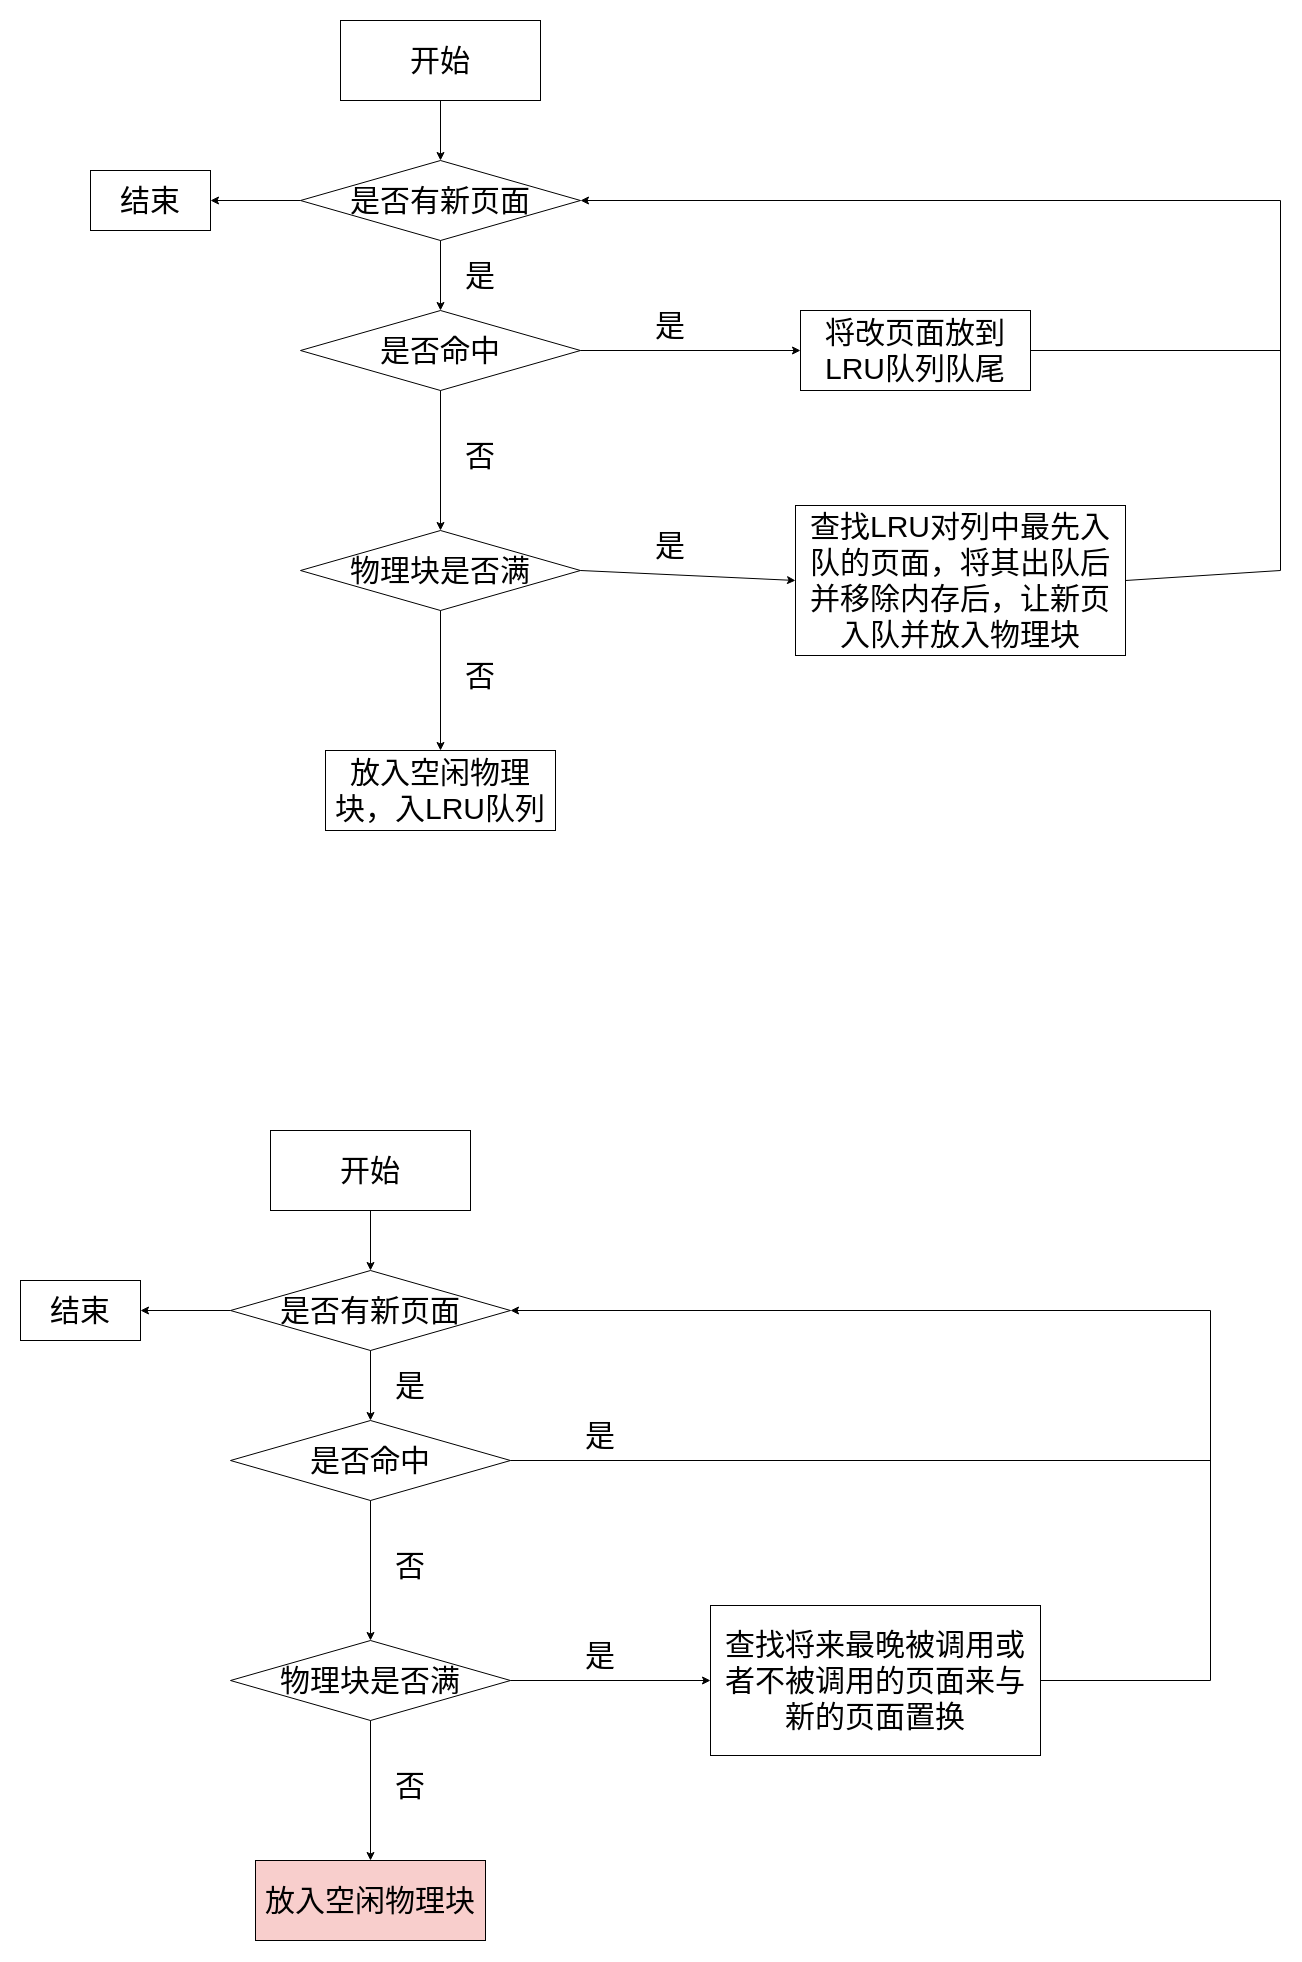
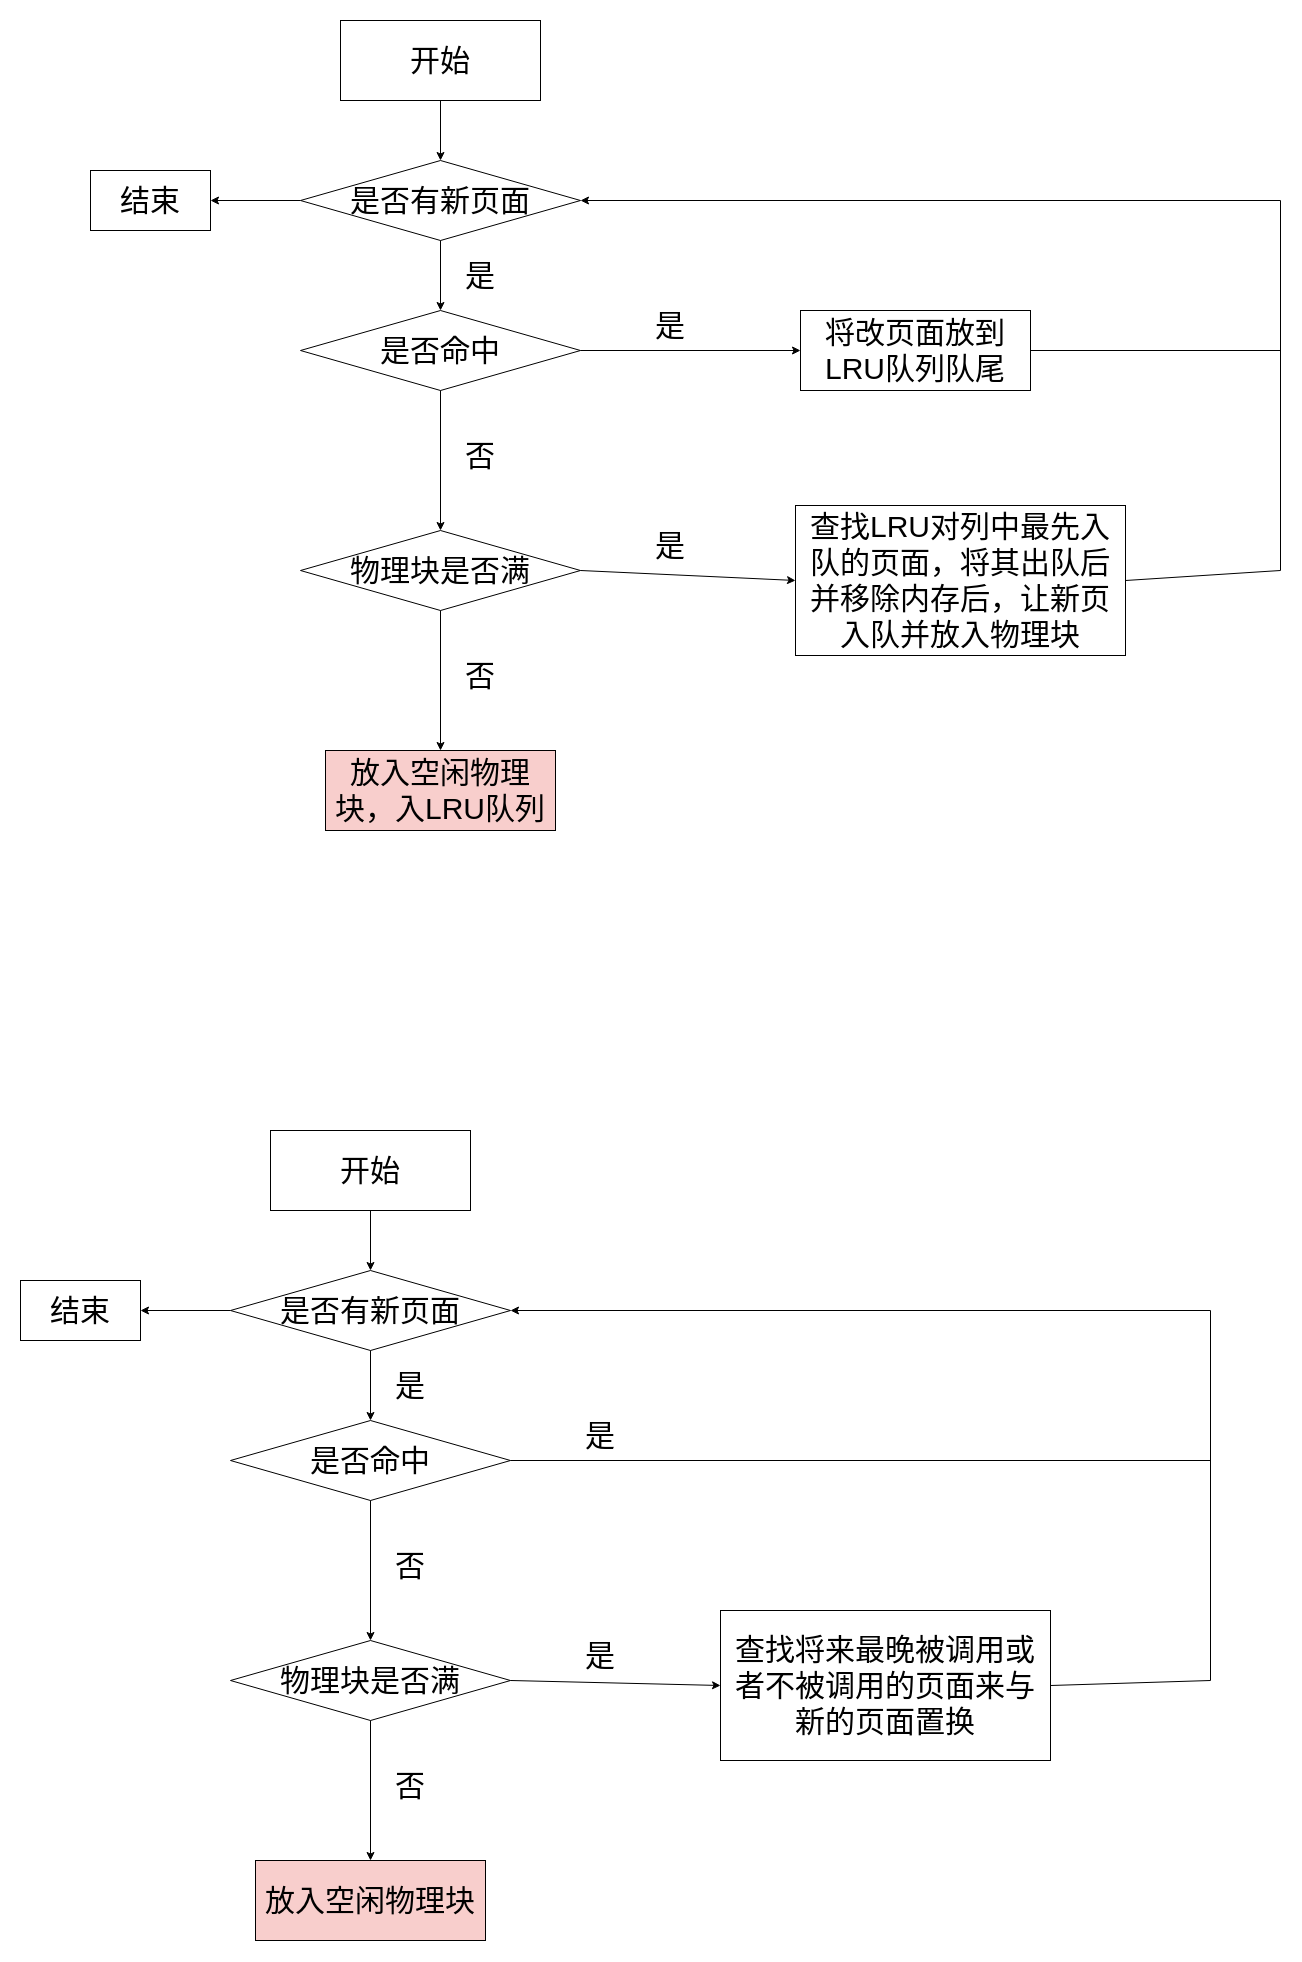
- <mxCell id="6" value="放入空闲物理块，入LRU队列" style="rounded=0;whiteSpace=wrap;html=1;fontSize=30;" vertex="1" parent="1"><mxGeometry x="325" y="750" width="230" height="80" as="geometry" /></mxCell>
+ <mxCell id="6" value="放入空闲物理块，入LRU队列" style="rounded=0;whiteSpace=wrap;html=1;fontSize=30;fillColor=#f8cecc;" vertex="1" parent="1"><mxGeometry x="325" y="750" width="230" height="80" as="geometry" /></mxCell>
- <mxCell id="32" value="查找将来最晚被调用或者不被调用的页面来与新的页面置换" style="rounded=0;whiteSpace=wrap;html=1;fontSize=30;" vertex="1" parent="1"><mxGeometry x="710" y="1605" width="330" height="150" as="geometry" /></mxCell>
+ <mxCell id="32" value="查找将来最晚被调用或者不被调用的页面来与新的页面置换" style="rounded=0;whiteSpace=wrap;html=1;fontSize=30;" vertex="1" parent="1"><mxGeometry x="720" y="1610" width="330" height="150" as="geometry" /></mxCell>
